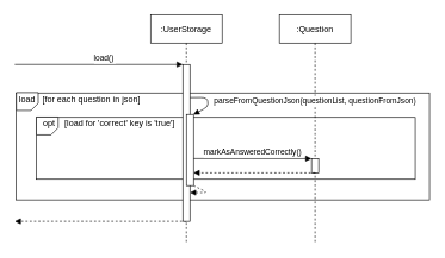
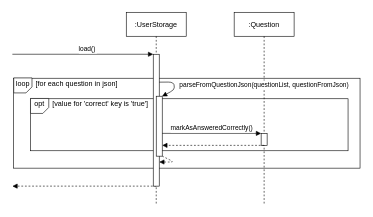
- <mxCell id="4" value="load&amp;nbsp; &amp;nbsp;[for each question in json]" style="text;html=1;strokeColor=none;fillColor=none;align=center;verticalAlign=middle;whiteSpace=wrap;rounded=0;" parent="1" vertex="1"><mxGeometry x="20" y="130" width="182" height="20" as="geometry" /></mxCell>
+ <mxCell id="4" value="loop&amp;nbsp; &amp;nbsp;[for each question in json]" style="text;html=1;strokeColor=none;fillColor=none;align=center;verticalAlign=middle;whiteSpace=wrap;rounded=0;" parent="1" vertex="1"><mxGeometry x="20" y="130" width="182" height="20" as="geometry" /></mxCell>
- <mxCell id="8" value="opt&amp;nbsp; &amp;nbsp; [load for 'correct' key is 'true']" style="text;html=1;strokeColor=none;fillColor=none;align=center;verticalAlign=middle;whiteSpace=wrap;rounded=0;" vertex="1" parent="1"><mxGeometry x="53" y="164.25" width="198" height="16.75" as="geometry" /></mxCell>
+ <mxCell id="8" value="opt&amp;nbsp; &amp;nbsp; [value for 'correct' key is 'true']" style="text;html=1;strokeColor=none;fillColor=none;align=center;verticalAlign=middle;whiteSpace=wrap;rounded=0;" vertex="1" parent="1"><mxGeometry x="53" y="164.25" width="198" height="16.75" as="geometry" /></mxCell>
